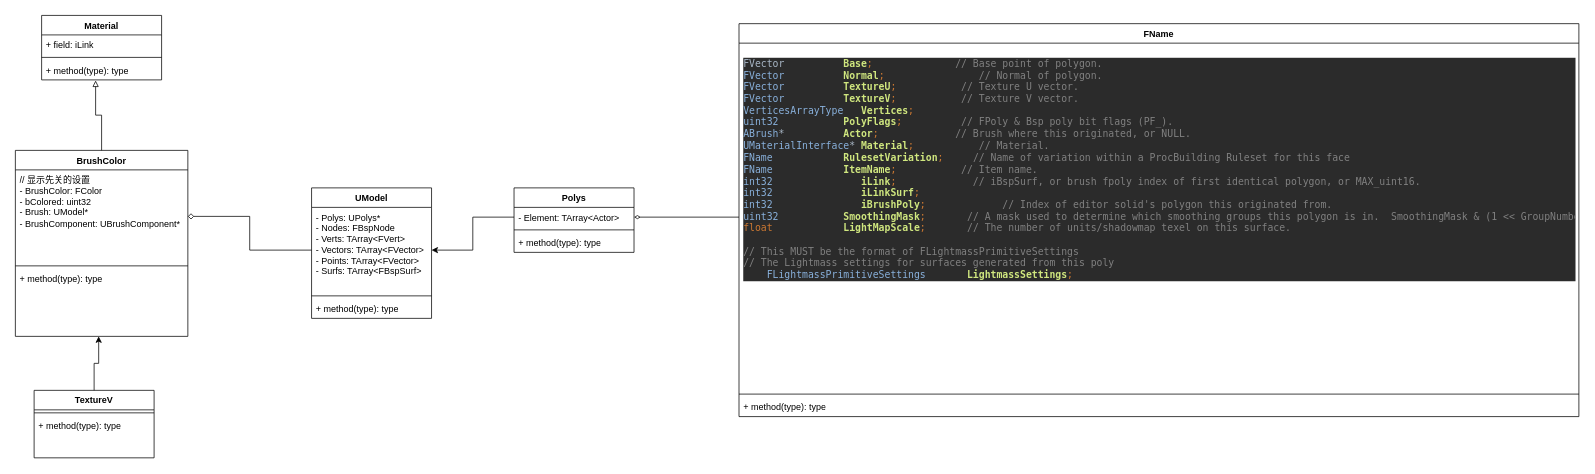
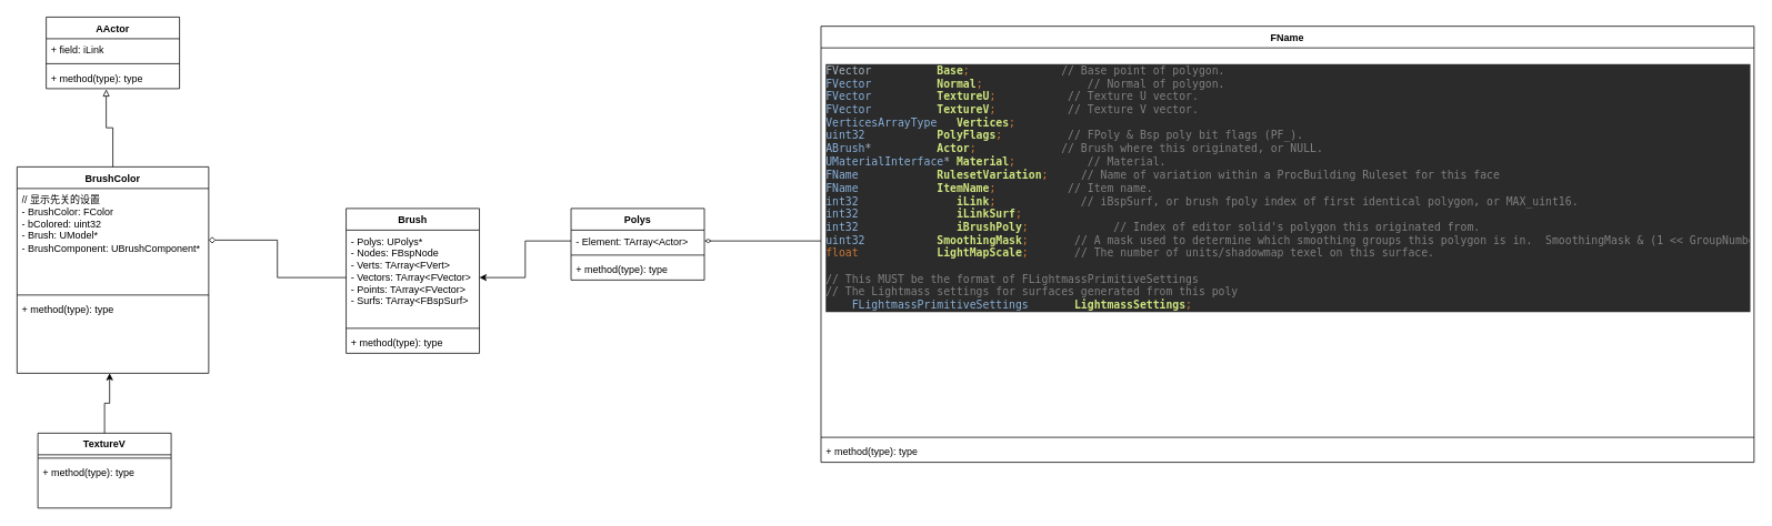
- <mxCell id="9" value="Material" style="swimlane;fontStyle=1;align=center;verticalAlign=top;childLayout=stackLayout;horizontal=1;startSize=26;horizontalStack=0;resizeParent=1;resizeParentMax=0;resizeLast=0;collapsible=1;marginBottom=0;whiteSpace=wrap;html=1;" parent="1" vertex="1"><mxGeometry x="55" y="20" width="160" height="86" as="geometry" /></mxCell>
+ <mxCell id="9" value="AActor" style="swimlane;fontStyle=1;align=center;verticalAlign=top;childLayout=stackLayout;horizontal=1;startSize=26;horizontalStack=0;resizeParent=1;resizeParentMax=0;resizeLast=0;collapsible=1;marginBottom=0;whiteSpace=wrap;html=1;" parent="1" vertex="1"><mxGeometry x="55" y="20" width="160" height="86" as="geometry" /></mxCell>
- <mxCell id="15" value="UModel" style="swimlane;fontStyle=1;align=center;verticalAlign=top;childLayout=stackLayout;horizontal=1;startSize=26;horizontalStack=0;resizeParent=1;resizeParentMax=0;resizeLast=0;collapsible=1;marginBottom=0;whiteSpace=wrap;html=1;" parent="1" vertex="1"><mxGeometry x="415" y="250" width="160" height="174" as="geometry" /></mxCell>
+ <mxCell id="15" value="Brush" style="swimlane;fontStyle=1;align=center;verticalAlign=top;childLayout=stackLayout;horizontal=1;startSize=26;horizontalStack=0;resizeParent=1;resizeParentMax=0;resizeLast=0;collapsible=1;marginBottom=0;whiteSpace=wrap;html=1;" parent="1" vertex="1"><mxGeometry x="415" y="250" width="160" height="174" as="geometry" /></mxCell>
